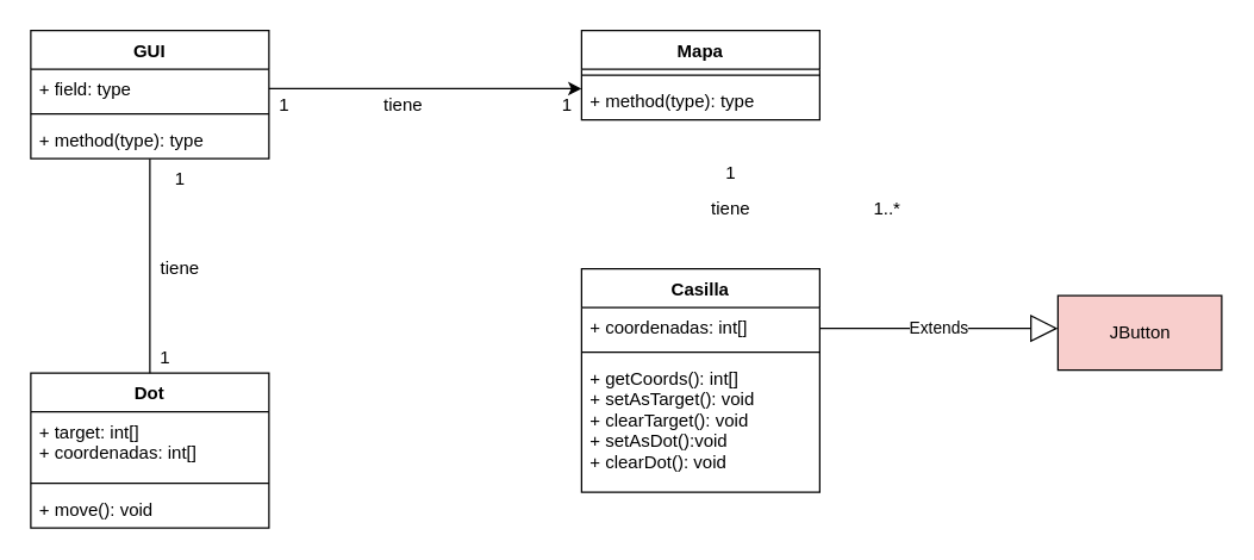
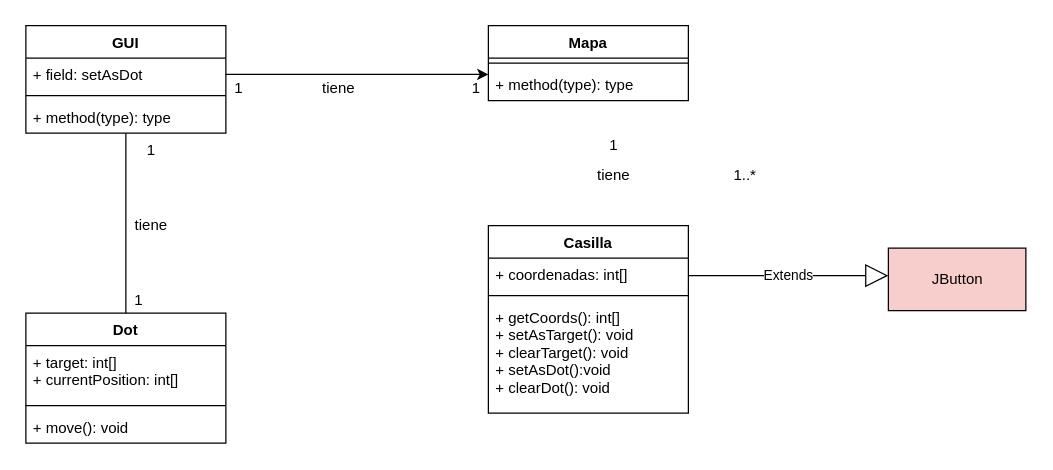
- <mxCell id="11" value="+ field: type" style="text;strokeColor=none;fillColor=none;align=left;verticalAlign=top;spacingLeft=4;spacingRight=4;overflow=hidden;rotatable=0;points=[[0,0.5],[1,0.5]];portConstraint=eastwest;" vertex="1" parent="10"><mxGeometry y="26" width="160" height="26" as="geometry" /></mxCell>
+ <mxCell id="11" value="+ field: setAsDot" style="text;strokeColor=none;fillColor=none;align=left;verticalAlign=top;spacingLeft=4;spacingRight=4;overflow=hidden;rotatable=0;points=[[0,0.5],[1,0.5]];portConstraint=eastwest;" vertex="1" parent="10"><mxGeometry y="26" width="160" height="26" as="geometry" /></mxCell>
- <mxCell id="3" value="+ target: int[]&#10;+ coordenadas: int[]&#10;" style="text;strokeColor=none;fillColor=none;align=left;verticalAlign=top;spacingLeft=4;spacingRight=4;overflow=hidden;rotatable=0;points=[[0,0.5],[1,0.5]];portConstraint=eastwest;" vertex="1" parent="2"><mxGeometry y="26" width="160" height="44" as="geometry" /></mxCell>
+ <mxCell id="3" value="+ target: int[]&#10;+ currentPosition: int[]&#10;" style="text;strokeColor=none;fillColor=none;align=left;verticalAlign=top;spacingLeft=4;spacingRight=4;overflow=hidden;rotatable=0;points=[[0,0.5],[1,0.5]];portConstraint=eastwest;" vertex="1" parent="2"><mxGeometry y="26" width="160" height="44" as="geometry" /></mxCell>
